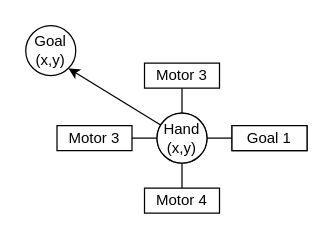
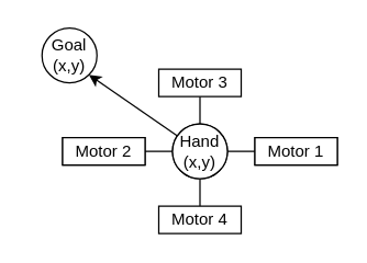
- <mxCell id="8" value="&lt;font color=&quot;#000000&quot;&gt;Goal&lt;br&gt;(x,y)&lt;br&gt;&lt;/font&gt;" style="ellipse;whiteSpace=wrap;html=1;fillColor=#FFFFFF;strokeColor=#000000;" parent="1" vertex="1"><mxGeometry x="20" y="20" width="40" height="40" as="geometry" /></mxCell>
+ <mxCell id="8" value="&lt;font color=&quot;#000000&quot;&gt;Goal&lt;br&gt;(x,y)&lt;br&gt;&lt;/font&gt;" style="ellipse;whiteSpace=wrap;html=1;fillColor=#FFFFFF;strokeColor=#000000;" parent="1" vertex="1"><mxGeometry x="30" y="20" width="40" height="40" as="geometry" /></mxCell>
+ <mxCell id="13" value="&lt;font color=&quot;#000000&quot;&gt;Motor 2&lt;/font&gt;" style="whiteSpace=wrap;html=1;fillColor=#FFFFFF;strokeColor=#000000;" parent="1" vertex="1"><mxGeometry x="45" y="100" width="60" height="20" as="geometry" /></mxCell>
- <mxCell id="11" value="&lt;font color=&quot;#000000&quot;&gt;Goal 1&lt;/font&gt;" style="whiteSpace=wrap;html=1;fillColor=#FFFFFF;strokeColor=#000000;" parent="1" vertex="1"><mxGeometry x="185" y="100" width="60" height="20" as="geometry" /></mxCell>
+ <mxCell id="11" value="&lt;font color=&quot;#000000&quot;&gt;Motor 1&lt;/font&gt;" style="whiteSpace=wrap;html=1;fillColor=#FFFFFF;strokeColor=#000000;" parent="1" vertex="1"><mxGeometry x="185" y="100" width="60" height="20" as="geometry" /></mxCell>
